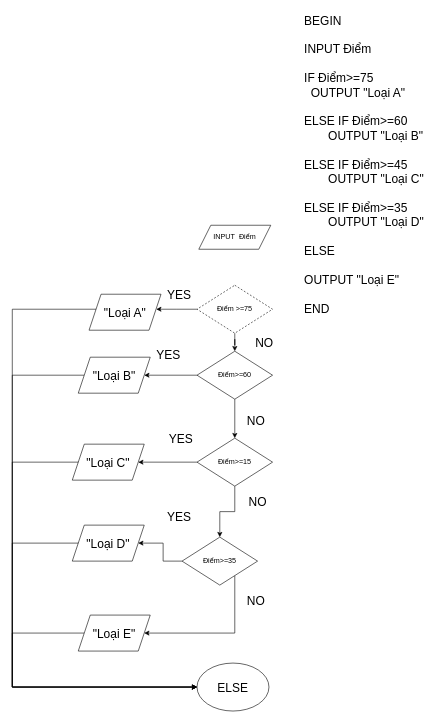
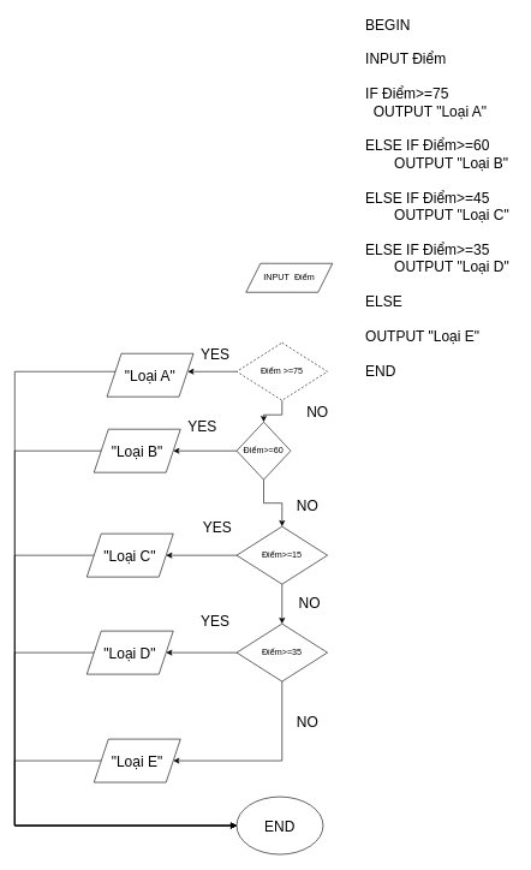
- <mxCell id="2" value="INPUT&amp;nbsp; Điểm" style="shape=parallelogram;perimeter=parallelogramPerimeter;whiteSpace=wrap;html=1;fixedSize=1;" parent="1" vertex="1"><mxGeometry x="331" y="375" width="120" height="40" as="geometry" /></mxCell>
+ <mxCell id="2" value="INPUT&amp;nbsp; Điểm" style="shape=parallelogram;perimeter=parallelogramPerimeter;whiteSpace=wrap;html=1;fixedSize=1;" parent="1" vertex="1"><mxGeometry x="341" y="365" width="120" height="40" as="geometry" /></mxCell>
- <mxCell id="11" value="Điểm&amp;gt;=60" style="rhombus;whiteSpace=wrap;html=1;" parent="1" vertex="1"><mxGeometry x="328" y="585" width="126" height="80" as="geometry" /></mxCell>
+ <mxCell id="11" value="Điểm&amp;gt;=60" style="rhombus;whiteSpace=wrap;html=1;" parent="1" vertex="1"><mxGeometry x="328" y="585" width="75" height="80" as="geometry" /></mxCell>
- <mxCell id="15" value="Điểm&amp;gt;=35" style="rhombus;whiteSpace=wrap;html=1;" parent="1" vertex="1"><mxGeometry x="303" y="895" width="126" height="80" as="geometry" /></mxCell>
+ <mxCell id="15" value="Điểm&amp;gt;=35" style="rhombus;whiteSpace=wrap;html=1;" parent="1" vertex="1"><mxGeometry x="328" y="865" width="126" height="80" as="geometry" /></mxCell>
- <mxCell id="33" value="ELSE" style="ellipse;whiteSpace=wrap;html=1;fontSize=20;" parent="1" vertex="1"><mxGeometry x="328" y="1105" width="120" height="80" as="geometry" /></mxCell>
+ <mxCell id="33" value="END" style="ellipse;whiteSpace=wrap;html=1;fontSize=20;" parent="1" vertex="1"><mxGeometry x="328" y="1105" width="120" height="80" as="geometry" /></mxCell>
